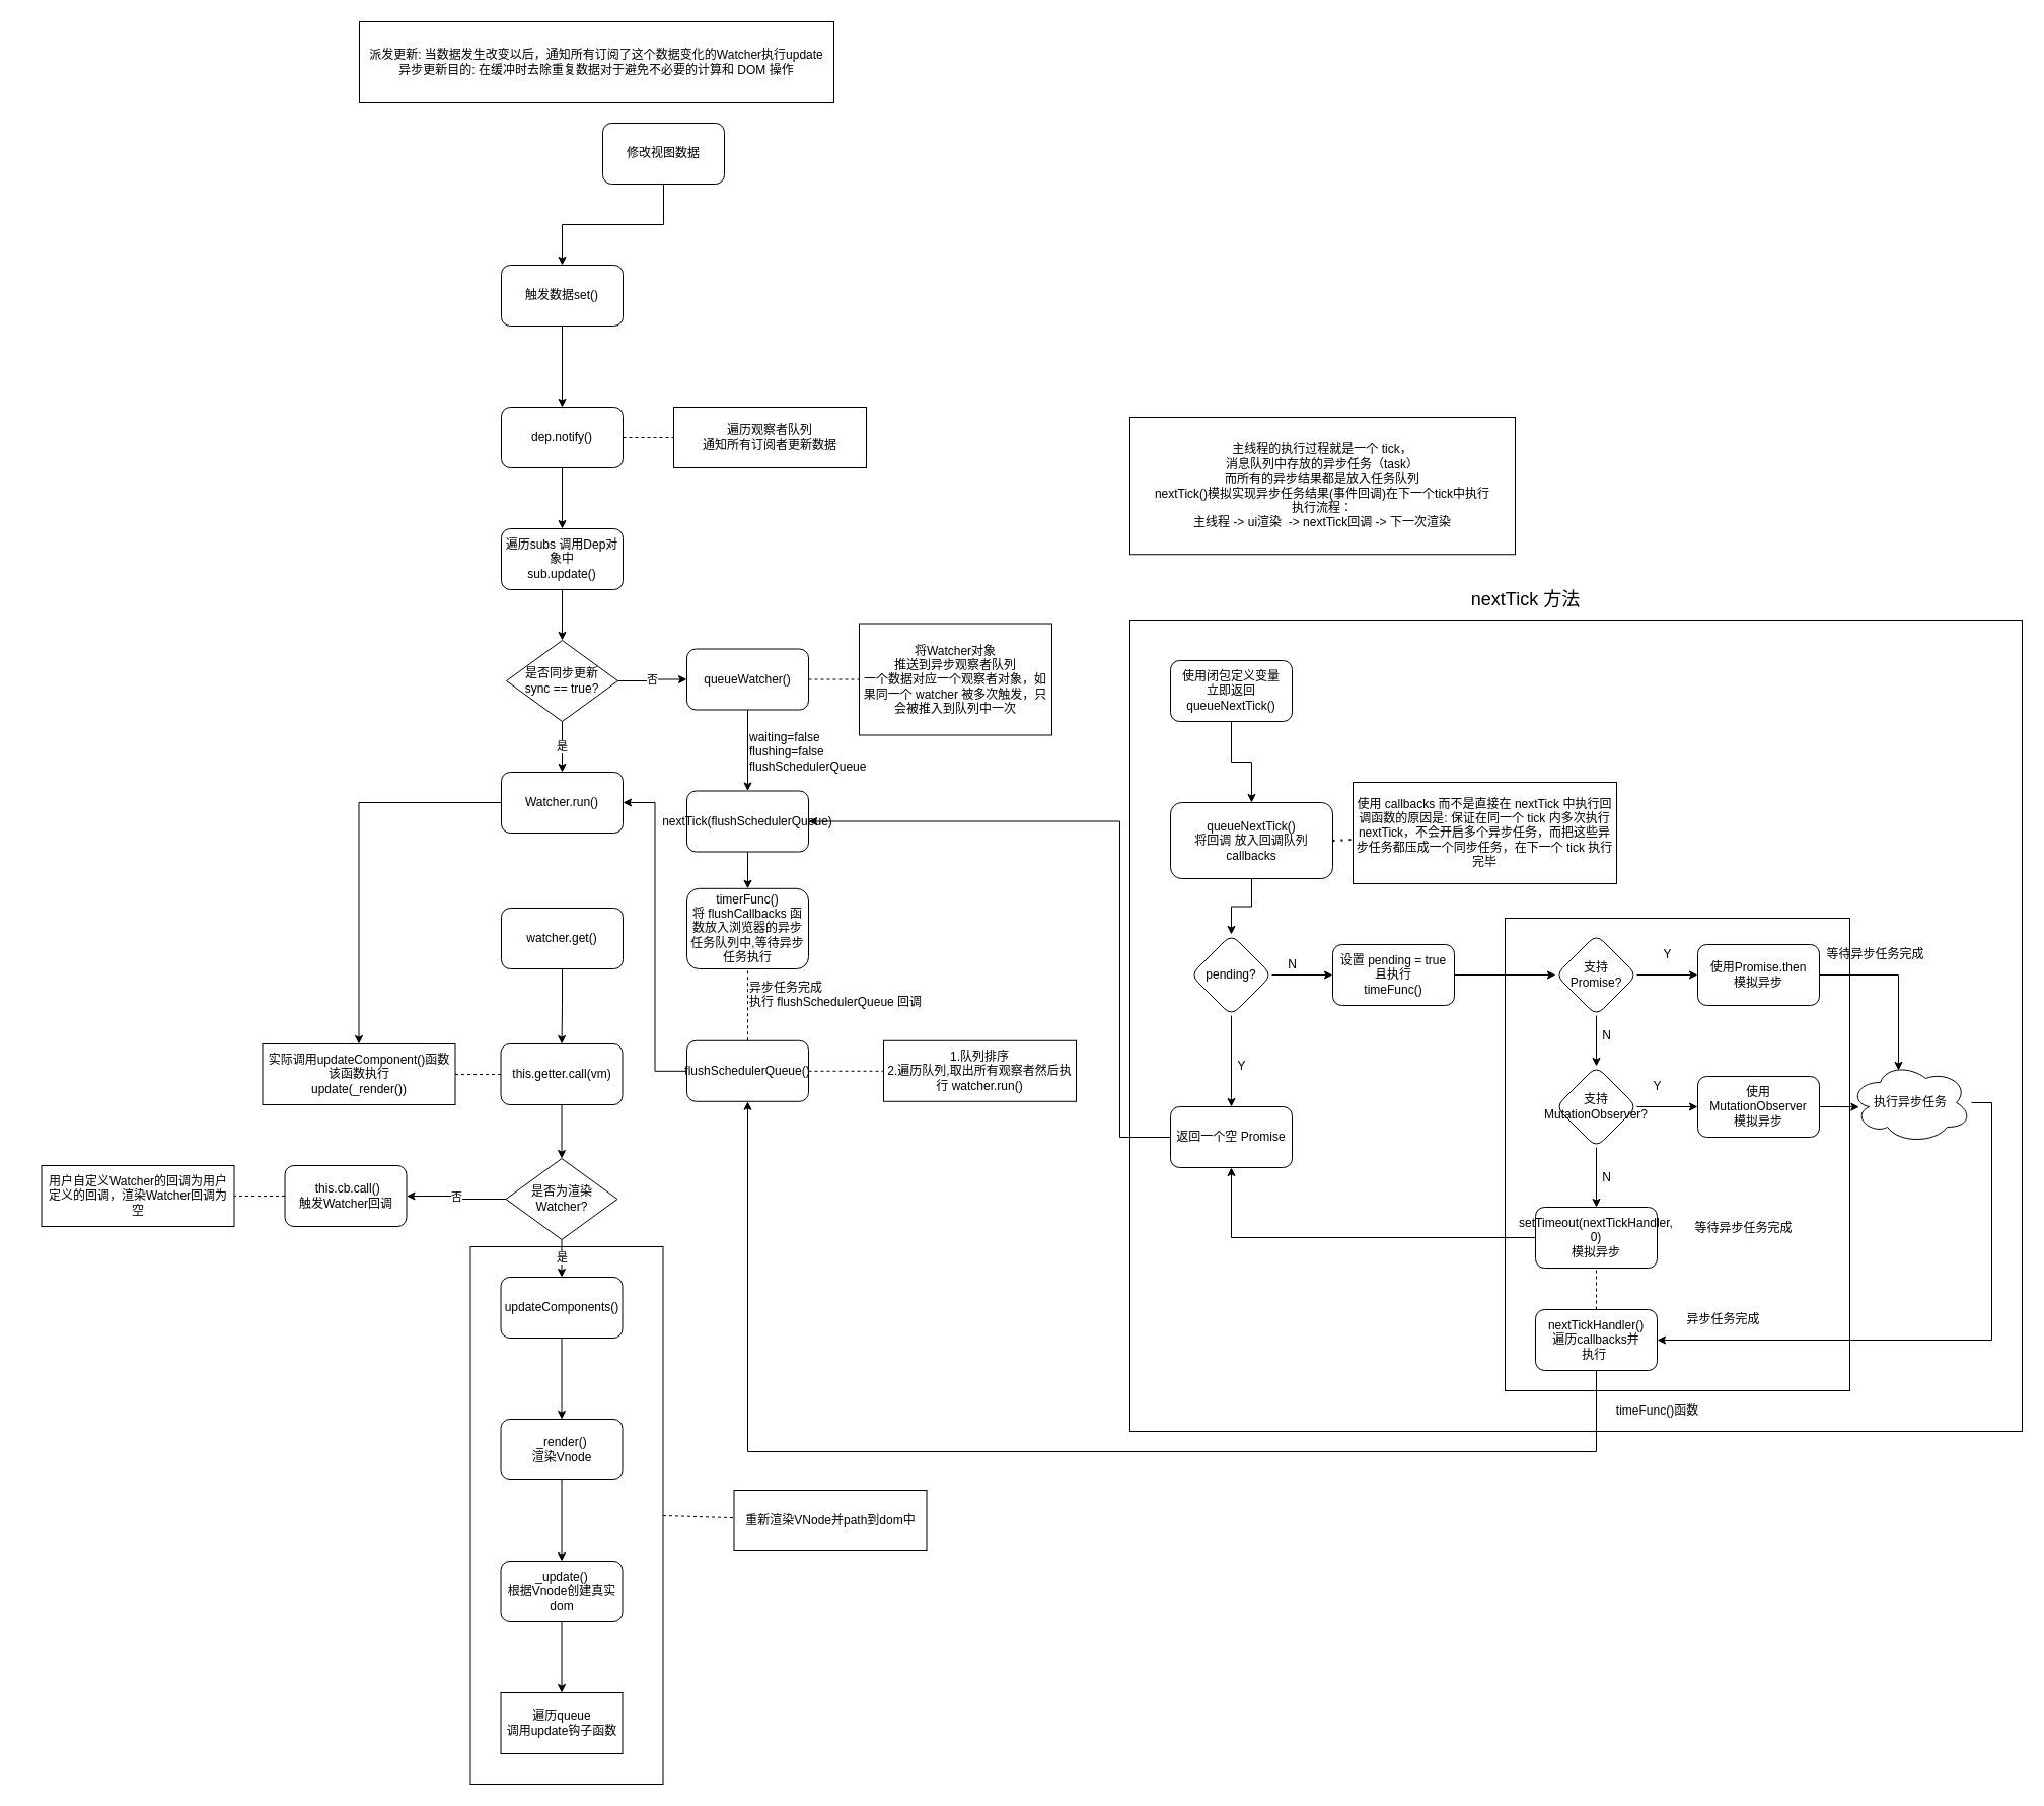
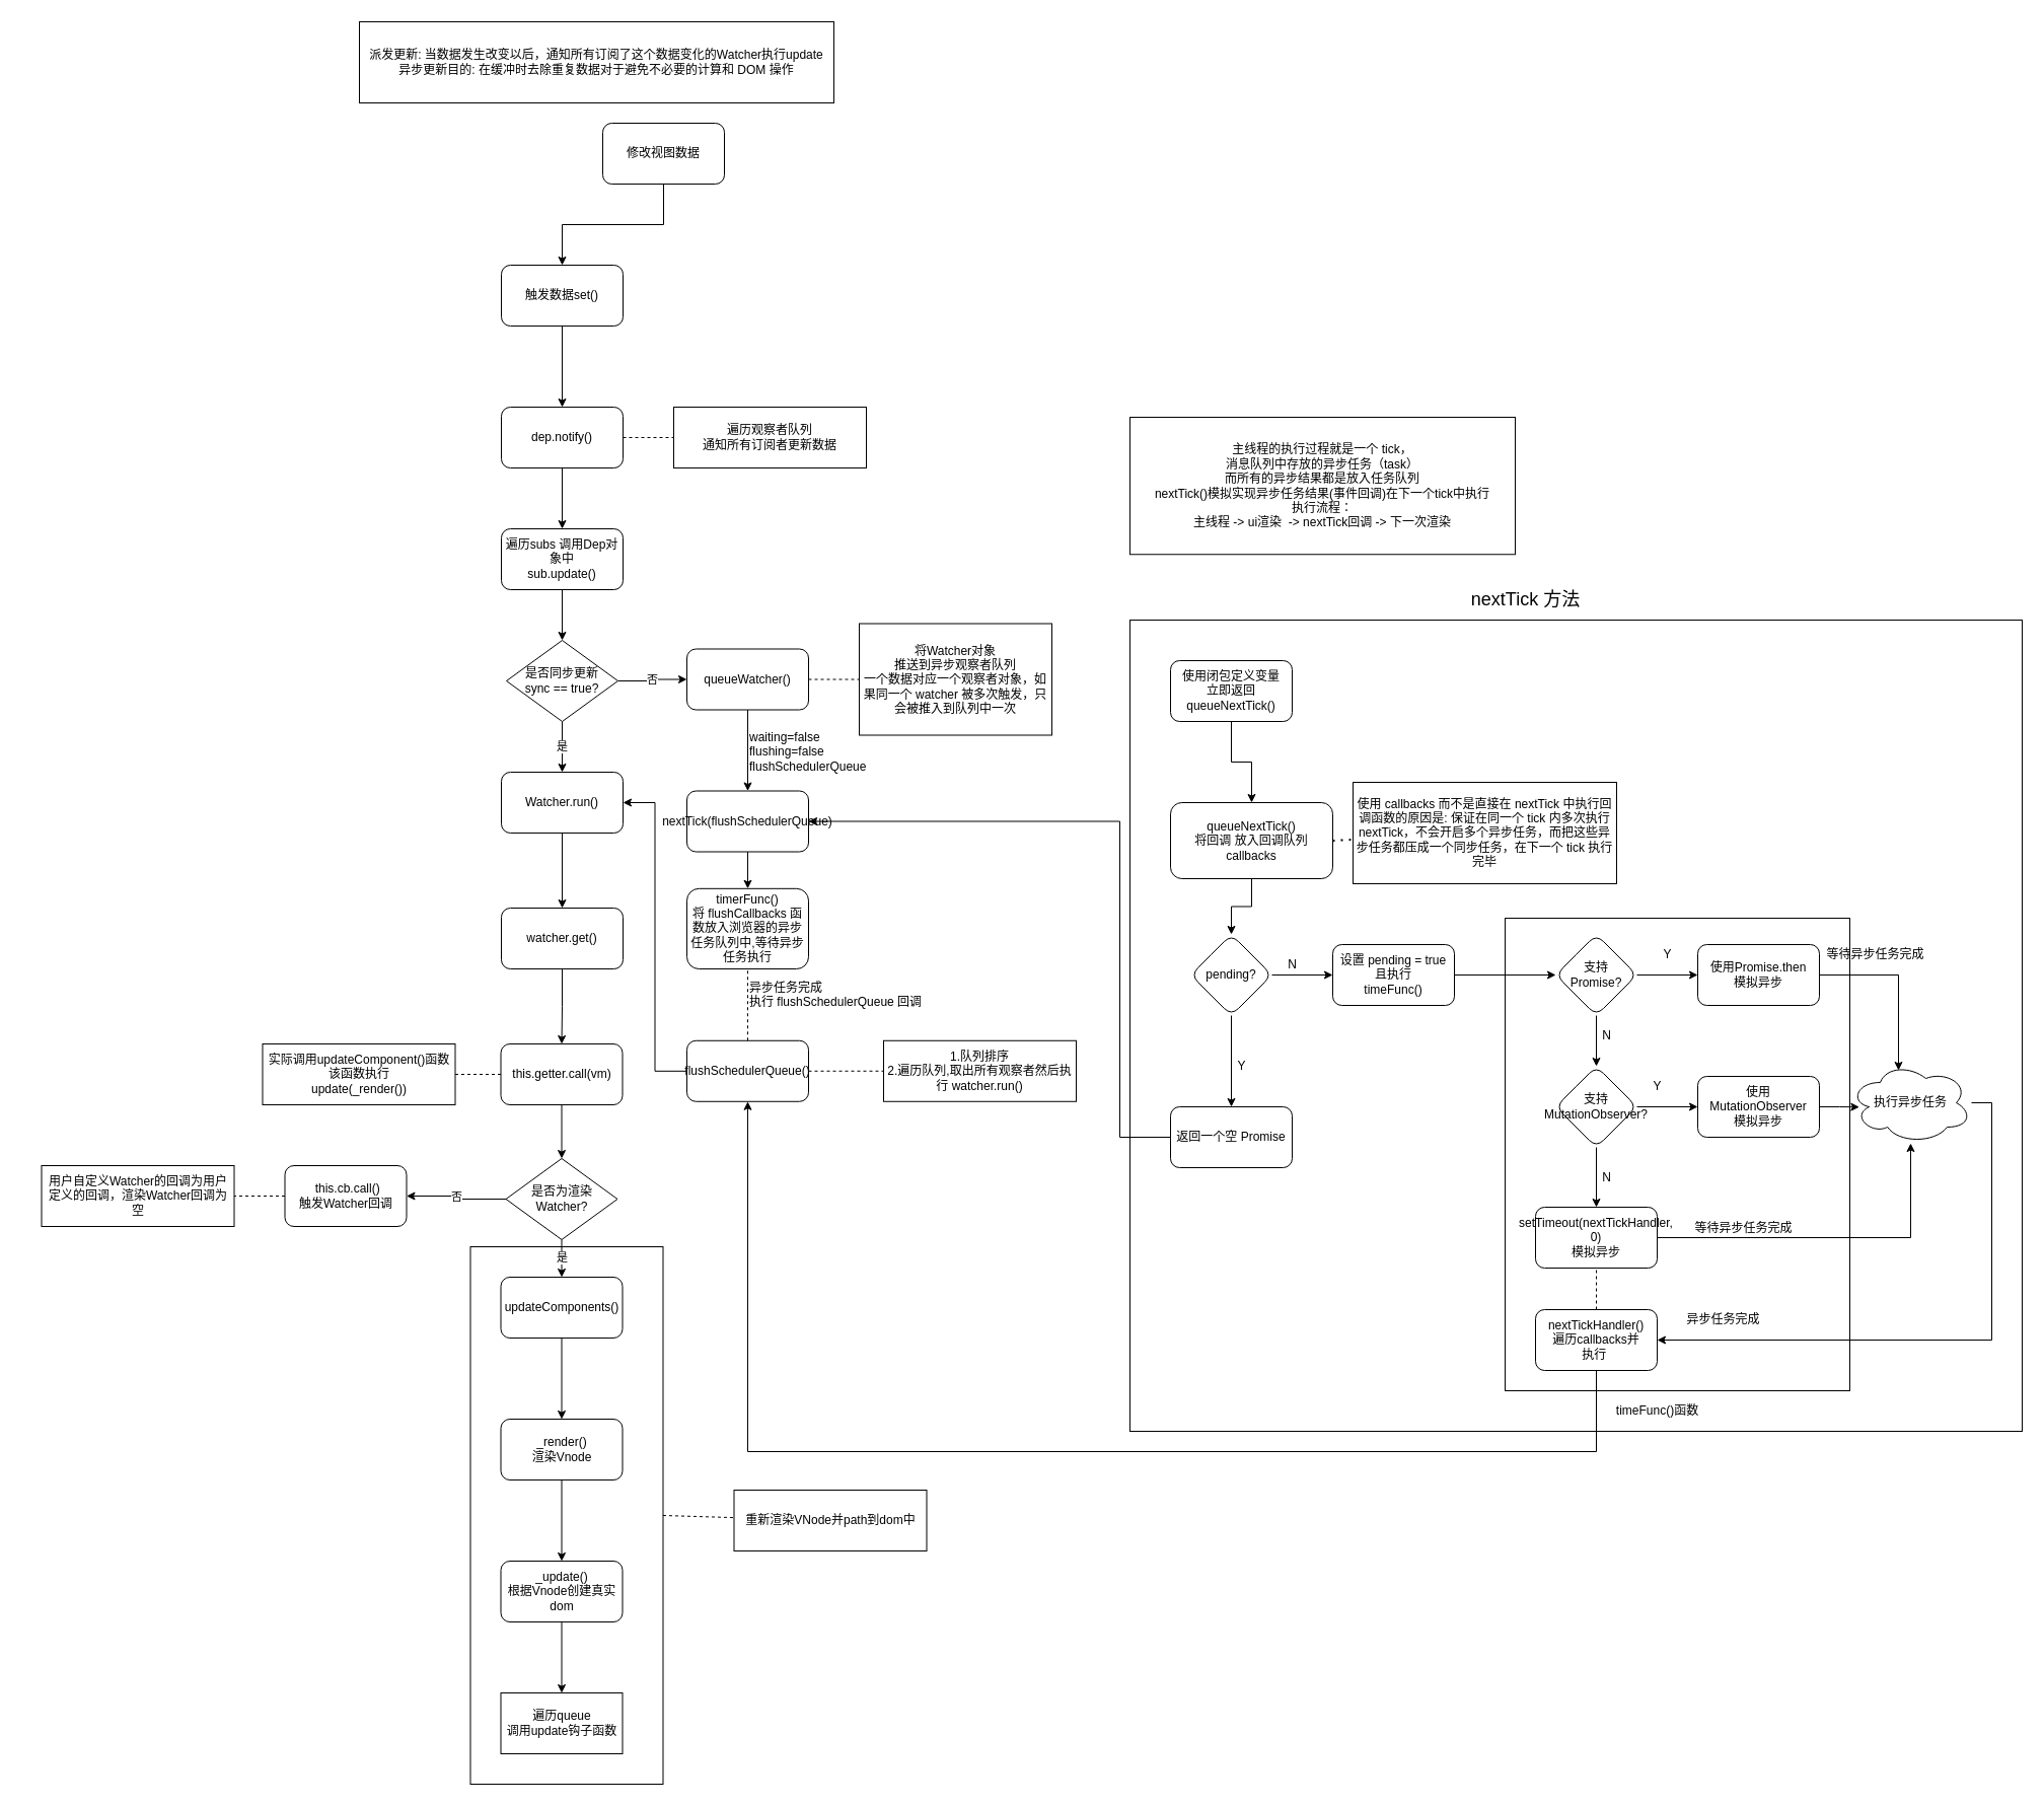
- <mxCell id="16" style="edgeStyle=orthogonalEdgeStyle;rounded=0;orthogonalLoop=1;jettySize=auto;html=1;" parent="1" source="17" target="42" edge="1"><mxGeometry relative="1" as="geometry" /></mxCell>
+ <mxCell id="16" style="edgeStyle=orthogonalEdgeStyle;rounded=0;orthogonalLoop=1;jettySize=auto;html=1;" parent="1" source="17" target="32" edge="1"><mxGeometry relative="1" as="geometry" /></mxCell>
- <mxCell id="89" value="" style="edgeStyle=orthogonalEdgeStyle;rounded=0;orthogonalLoop=1;jettySize=auto;html=1;" parent="56" source="84" target="68" edge="1"><mxGeometry relative="1" as="geometry" /></mxCell>
+ <mxCell id="89" value="" style="edgeStyle=orthogonalEdgeStyle;rounded=0;orthogonalLoop=1;jettySize=auto;html=1;" parent="56" source="84" target="86" edge="1"><mxGeometry relative="1" as="geometry" /></mxCell>
